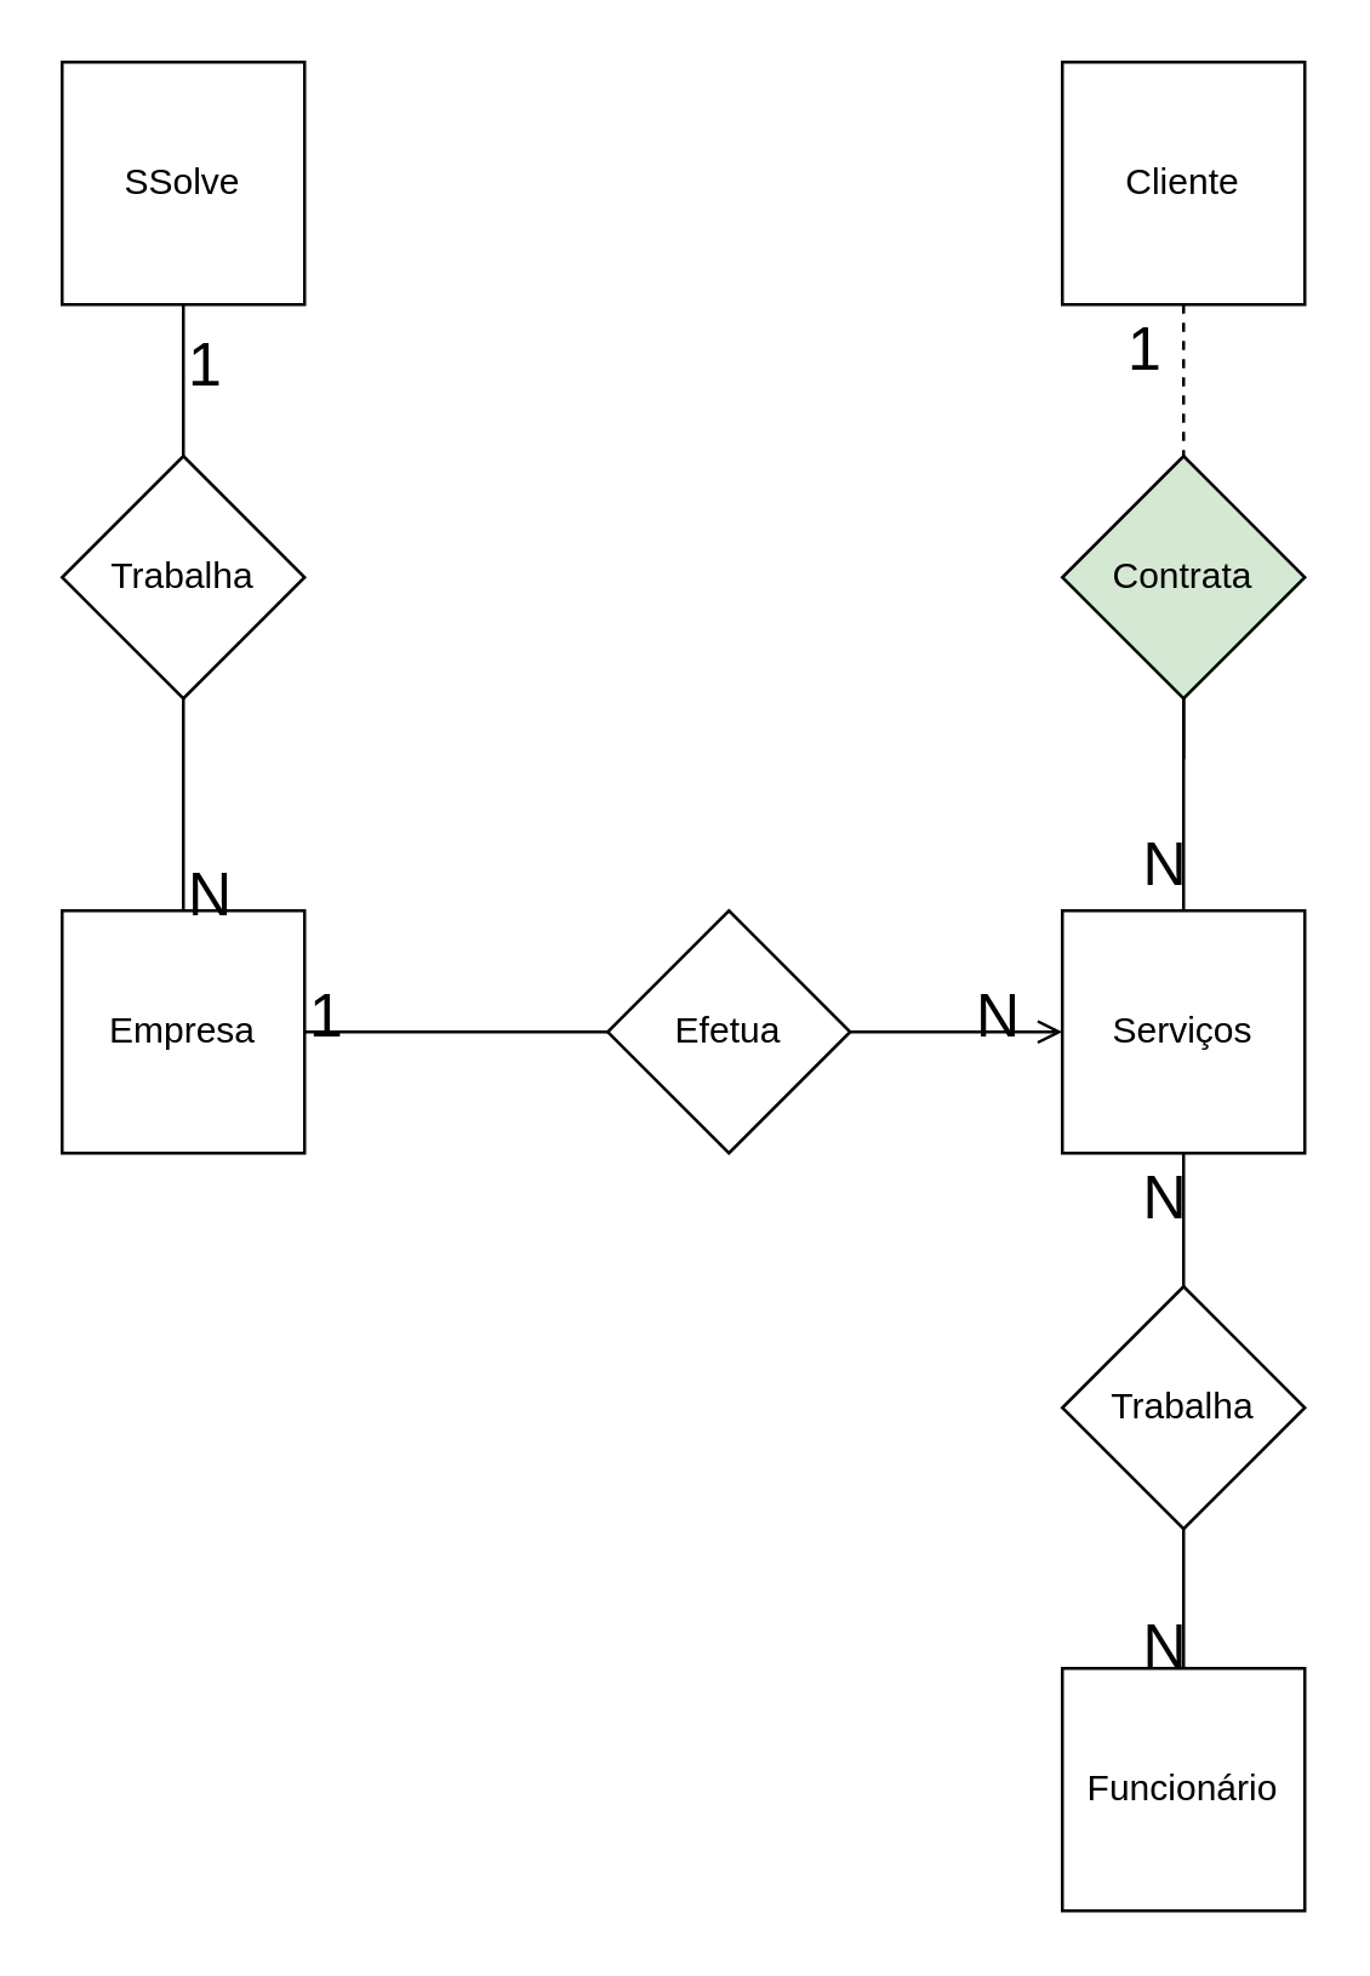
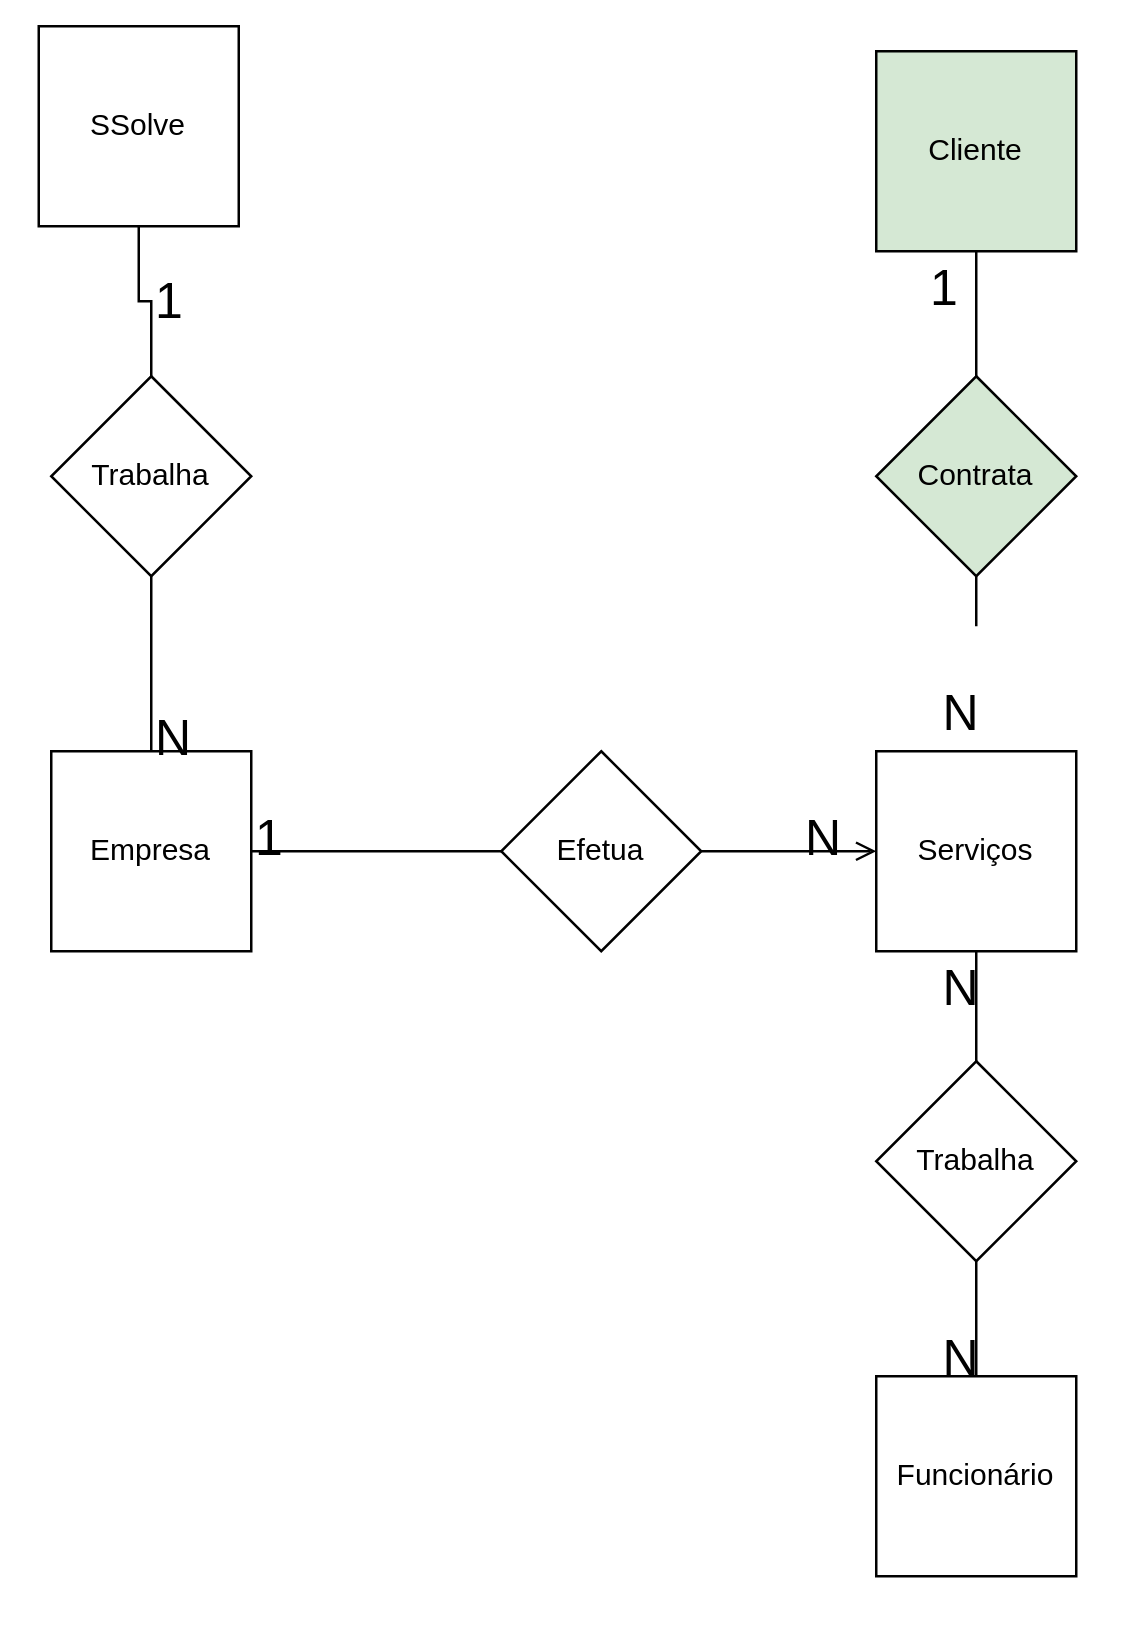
- <mxCell id="9" value="SSolve&lt;br&gt;" style="whiteSpace=wrap;html=1;aspect=fixed;" parent="1" vertex="1"><mxGeometry x="20" y="20" width="80" height="80" as="geometry" /></mxCell>
+ <mxCell id="9" value="SSolve&lt;br&gt;" style="whiteSpace=wrap;html=1;aspect=fixed;" parent="1" vertex="1"><mxGeometry x="15" y="10" width="80" height="80" as="geometry" /></mxCell>
- <mxCell id="14" value="Cliente" style="whiteSpace=wrap;html=1;aspect=fixed;" parent="1" vertex="1"><mxGeometry x="350" y="20" width="80" height="80" as="geometry" /></mxCell>
+ <mxCell id="14" value="Cliente" style="whiteSpace=wrap;html=1;aspect=fixed;fillColor=#d5e8d4;" parent="1" vertex="1"><mxGeometry x="350" y="20" width="80" height="80" as="geometry" /></mxCell>
- <mxCell id="13" style="edgeStyle=orthogonalEdgeStyle;rounded=0;orthogonalLoop=1;jettySize=auto;html=1;exitX=0.5;exitY=1;exitDx=0;exitDy=0;endArrow=none;endFill=0;dashed=1;" parent="1" source="14" target="17" edge="1"><mxGeometry relative="1" as="geometry" /></mxCell>
+ <mxCell id="13" style="edgeStyle=orthogonalEdgeStyle;rounded=0;orthogonalLoop=1;jettySize=auto;html=1;exitX=0.5;exitY=1;exitDx=0;exitDy=0;endArrow=none;endFill=0;" parent="1" source="14" target="17" edge="1"><mxGeometry relative="1" as="geometry" /></mxCell>
- <mxCell id="16" style="edgeStyle=orthogonalEdgeStyle;rounded=0;orthogonalLoop=1;jettySize=auto;html=1;exitX=0.5;exitY=1;exitDx=0;exitDy=0;entryX=0.5;entryY=0;entryDx=0;entryDy=0;endArrow=none;endFill=0;" parent="1" source="17" target="7" edge="1"><mxGeometry relative="1" as="geometry" /></mxCell>
